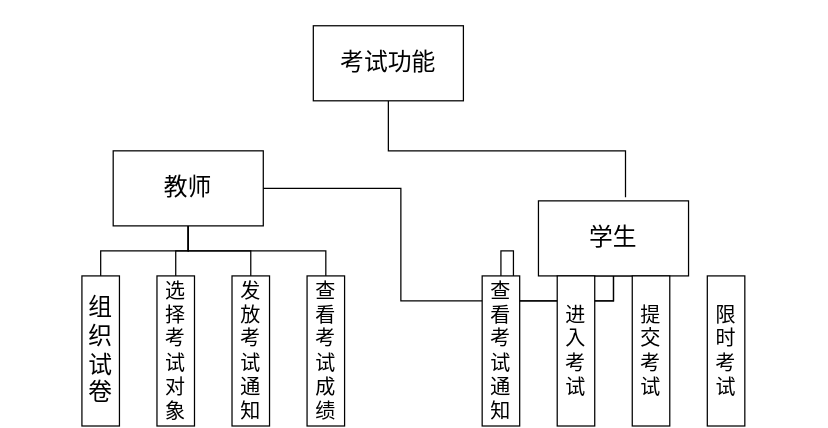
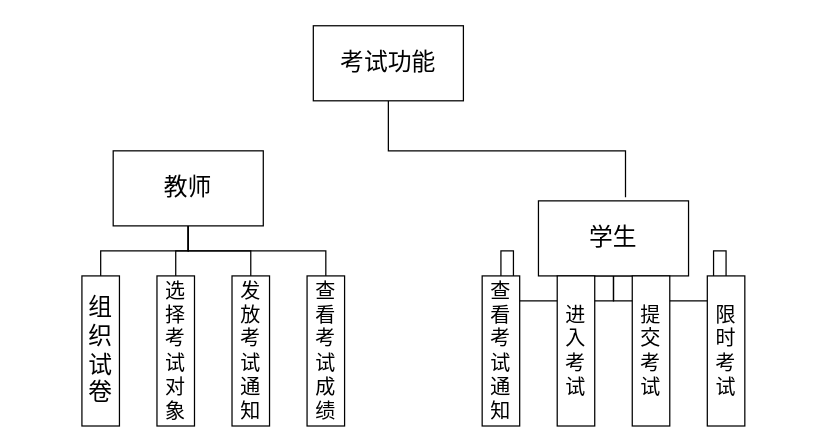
- <mxCell id="11" style="edgeStyle=orthogonalEdgeStyle;rounded=0;orthogonalLoop=1;jettySize=auto;html=1;exitX=0.5;exitY=1;exitDx=0;exitDy=0;fontSize=16;endArrow=none;endFill=0;" edge="1" parent="1" source="13" target="8"><mxGeometry relative="1" as="geometry" /></mxCell>
+ <mxCell id="11" style="edgeStyle=orthogonalEdgeStyle;rounded=0;orthogonalLoop=1;jettySize=auto;html=1;exitX=0.5;exitY=1;exitDx=0;exitDy=0;entryX=0;entryY=0.5;entryDx=0;entryDy=0;fontSize=16;endArrow=none;endFill=0;" edge="1" parent="1" source="13" target="21"><mxGeometry relative="1" as="geometry" /></mxCell>
